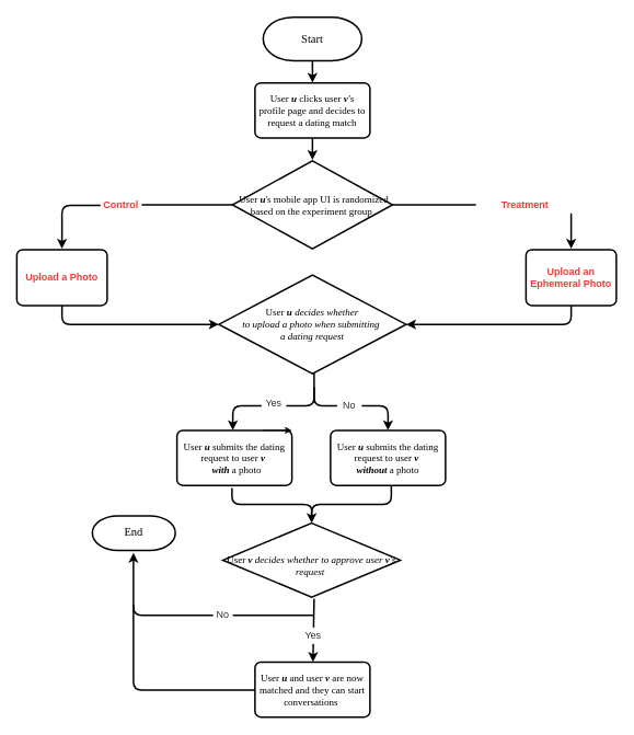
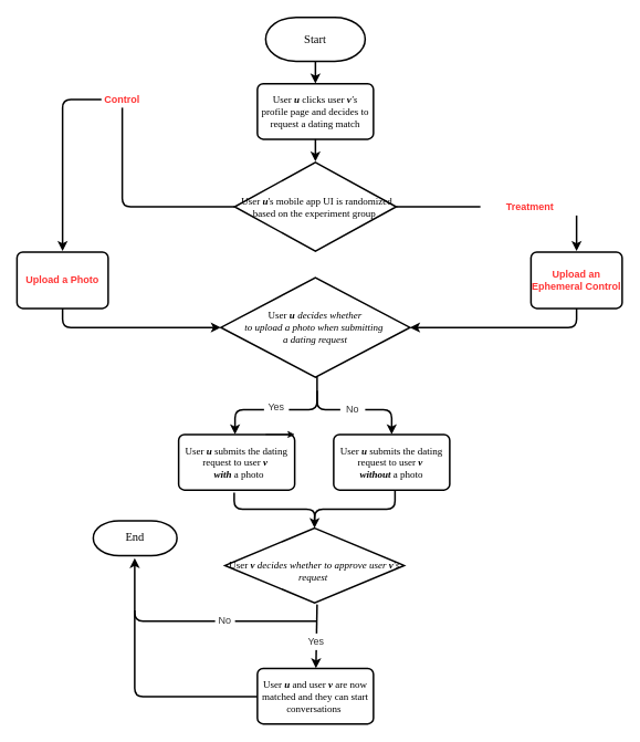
- <mxCell id="12" value="&lt;b&gt;&lt;font color=&quot;#ff3333&quot;&gt;Control&lt;/font&gt;&lt;/b&gt;" style="text;html=1;align=center;verticalAlign=middle;whiteSpace=wrap;rounded=0;shadow=0;fillColor=#FFFFFF;strokeColor=none;fontColor=#333333;" parent="1" vertex="1"><mxGeometry x="122" y="239" width="50" height="20" as="geometry" /></mxCell>
+ <mxCell id="12" value="&lt;b&gt;&lt;font color=&quot;#ff3333&quot;&gt;Control&lt;/font&gt;&lt;/b&gt;" style="text;html=1;align=center;verticalAlign=middle;whiteSpace=wrap;rounded=0;shadow=0;fillColor=#FFFFFF;strokeColor=none;fontColor=#333333;" parent="1" vertex="1"><mxGeometry x="122" y="109" width="50" height="20" as="geometry" /></mxCell>
- <mxCell id="9" value="&lt;font color=&quot;#ff3333&quot;&gt;&lt;b&gt;Upload an Ephemeral Photo&lt;/b&gt;&lt;/font&gt;" style="rounded=1;whiteSpace=wrap;html=1;absoluteArcSize=1;arcSize=14;strokeWidth=2;shadow=0;" parent="1" vertex="1"><mxGeometry x="640" y="303" width="110" height="68" as="geometry" /></mxCell>
+ <mxCell id="9" value="&lt;font color=&quot;#ff3333&quot;&gt;&lt;b&gt;Upload an Ephemeral Control&lt;/b&gt;&lt;/font&gt;" style="rounded=1;whiteSpace=wrap;html=1;absoluteArcSize=1;arcSize=14;strokeWidth=2;shadow=0;" parent="1" vertex="1"><mxGeometry x="640" y="303" width="110" height="68" as="geometry" /></mxCell>
